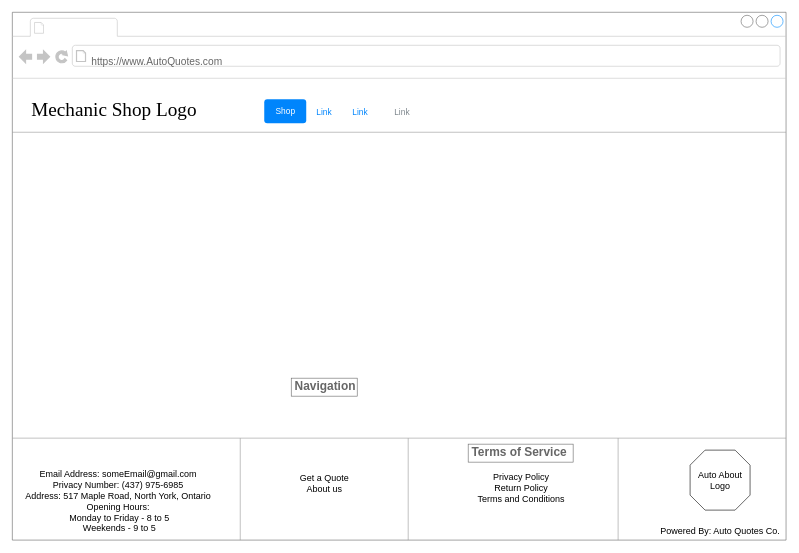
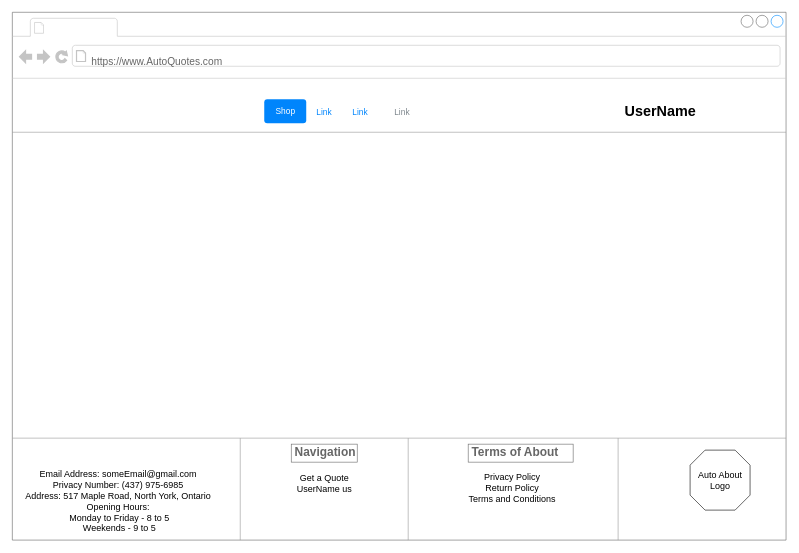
- <mxCell id="4" value="&lt;font style=&quot;font-size: 32px;&quot;&gt;Mechanic Shop Logo&lt;/font&gt;" style="text;html=1;points=[];align=left;verticalAlign=top;spacingTop=-4;fontSize=30;fontFamily=Verdana" parent="2" vertex="1"><mxGeometry x="30" y="140" width="340" height="50" as="geometry" /></mxCell>
+ <mxCell id="13" value="UserName" style="text;strokeColor=none;fillColor=none;html=1;fontSize=24;fontStyle=1;verticalAlign=middle;align=center;" vertex="1" parent="2"><mxGeometry x="1020" y="145" width="120" height="40" as="geometry" /></mxCell>
- <mxCell id="22" value="&lt;h3&gt;Navigation&lt;/h3&gt;" style="strokeWidth=1;shadow=0;dashed=0;align=center;html=1;shape=mxgraph.mockup.text.textBox;fontColor=#666666;align=left;fontSize=17;spacingLeft=4;spacingTop=-3;strokeColor=#666666;mainText=" vertex="1" parent="2"><mxGeometry x="465" y="610" width="110" height="30" as="geometry" /></mxCell>
+ <mxCell id="22" value="&lt;h3&gt;Navigation&lt;/h3&gt;" style="strokeWidth=1;shadow=0;dashed=0;align=center;html=1;shape=mxgraph.mockup.text.textBox;fontColor=#666666;align=left;fontSize=17;spacingLeft=4;spacingTop=-3;strokeColor=#666666;mainText=" vertex="1" parent="2"><mxGeometry x="465" y="720" width="110" height="30" as="geometry" /></mxCell>
- <mxCell id="17" value="&lt;h3&gt;Terms of Service&lt;/h3&gt;" style="strokeWidth=1;shadow=0;dashed=0;align=center;html=1;shape=mxgraph.mockup.text.textBox;fontColor=#666666;align=left;fontSize=17;spacingLeft=4;spacingTop=-3;strokeColor=#666666;mainText=" vertex="1" parent="2"><mxGeometry x="760" y="720" width="175" height="30" as="geometry" /></mxCell>
+ <mxCell id="17" value="&lt;h3&gt;Terms of About&lt;/h3&gt;" style="strokeWidth=1;shadow=0;dashed=0;align=center;html=1;shape=mxgraph.mockup.text.textBox;fontColor=#666666;align=left;fontSize=17;spacingLeft=4;spacingTop=-3;strokeColor=#666666;mainText=" vertex="1" parent="2"><mxGeometry x="760" y="720" width="175" height="30" as="geometry" /></mxCell>
- <mxCell id="24" value="Get a Quote&lt;br&gt;About us" style="text;html=1;align=center;verticalAlign=middle;resizable=0;points=[];autosize=1;strokeColor=none;fillColor=none;fontSize=15;" vertex="1" parent="2"><mxGeometry x="465" y="760" width="110" height="50" as="geometry" /></mxCell>
+ <mxCell id="24" value="Get a Quote&lt;br&gt;UserName us" style="text;html=1;align=center;verticalAlign=middle;resizable=0;points=[];autosize=1;strokeColor=none;fillColor=none;fontSize=15;" vertex="1" parent="2"><mxGeometry x="465" y="760" width="110" height="50" as="geometry" /></mxCell>
- <mxCell id="18" value="Privacy Policy&lt;br&gt;Return Policy&lt;br&gt;Terms and Conditions" style="text;html=1;align=center;verticalAlign=top;resizable=0;points=[];autosize=1;strokeColor=none;fillColor=none;fontSize=15;" vertex="1" parent="2"><mxGeometry x="762.5" y="760" width="170" height="70" as="geometry" /></mxCell>
+ <mxCell id="18" value="Privacy Policy&lt;br&gt;Return Policy&lt;br&gt;Terms and Conditions" style="text;html=1;align=center;verticalAlign=top;resizable=0;points=[];autosize=1;strokeColor=none;fillColor=none;fontSize=15;" vertex="1" parent="2"><mxGeometry x="747.5" y="760" width="170" height="70" as="geometry" /></mxCell>
- <mxCell id="16" value="Powered By: Auto Quotes Co." style="text;html=1;align=center;verticalAlign=middle;resizable=0;points=[];autosize=1;strokeColor=none;fillColor=none;fontSize=15;" vertex="1" parent="2"><mxGeometry x="1070" y="850" width="220" height="30" as="geometry" /></mxCell>
